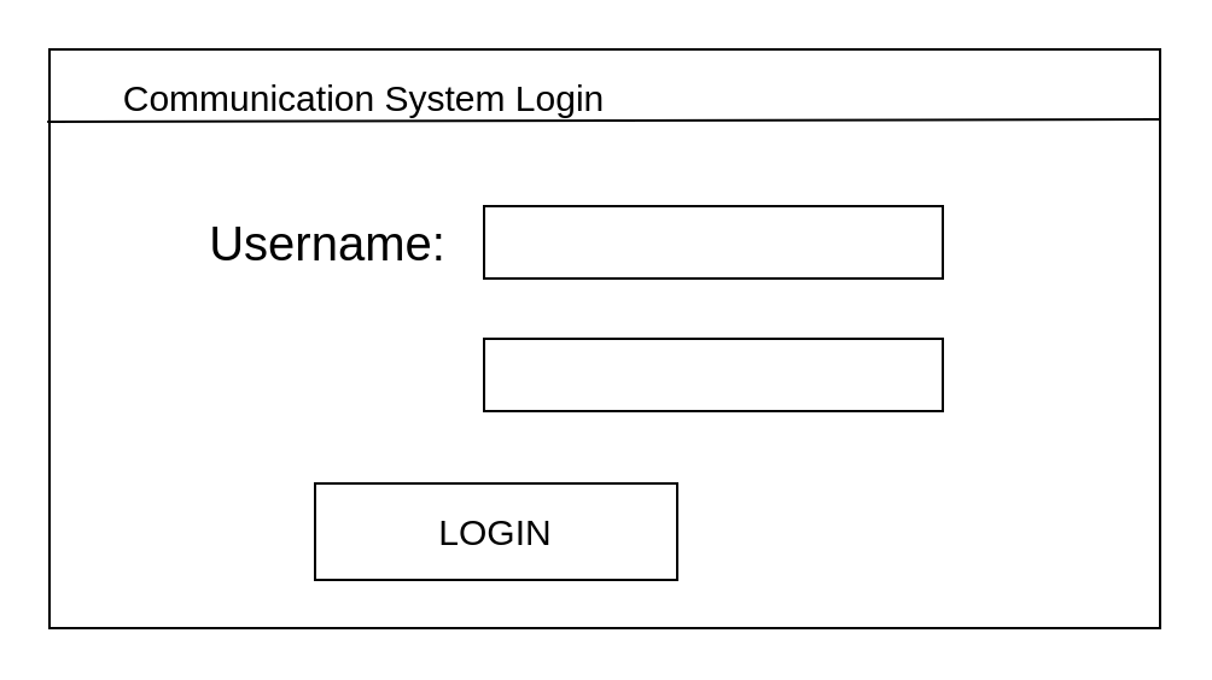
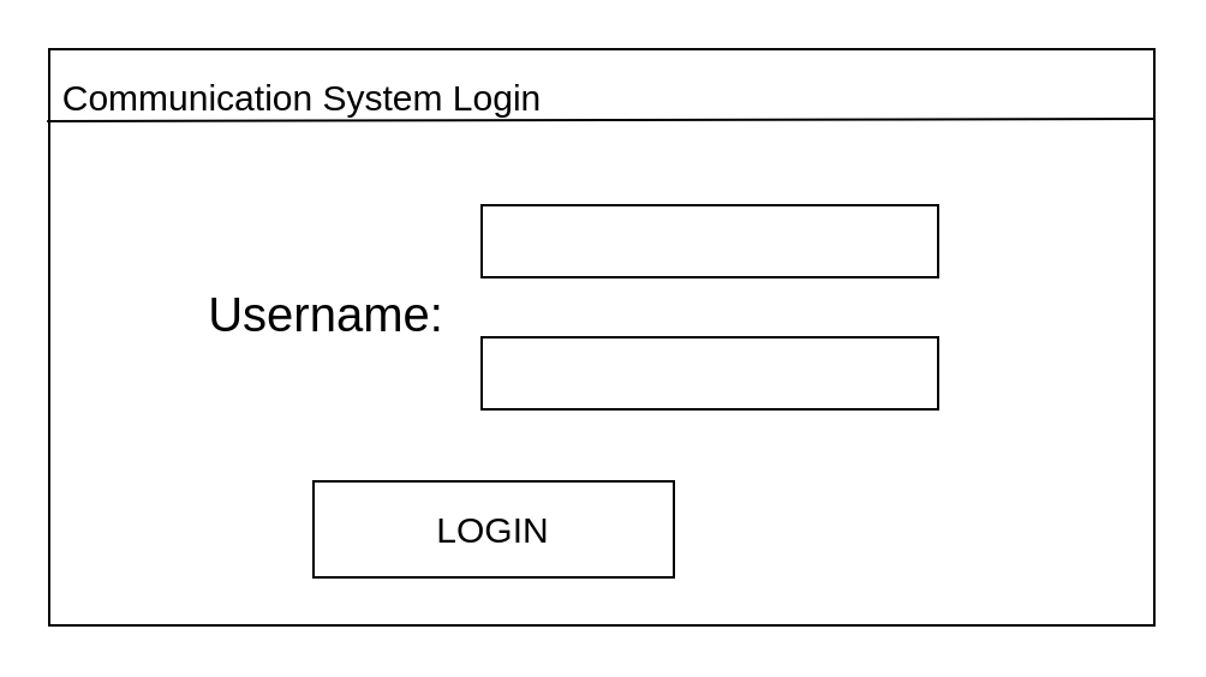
- <mxCell id="6" value="Communication System Login" style="text;html=1;align=center;verticalAlign=middle;resizable=0;points=[];autosize=1;strokeColor=none;fillColor=none;fontSize=15;" vertex="1" parent="1"><mxGeometry x="45" y="30" width="210" height="20" as="geometry" /></mxCell>
+ <mxCell id="6" value="Communication System Login" style="text;html=1;align=center;verticalAlign=middle;resizable=0;points=[];autosize=1;strokeColor=none;fillColor=none;fontSize=15;" vertex="1" parent="1"><mxGeometry x="20" y="30" width="210" height="20" as="geometry" /></mxCell>
- <mxCell id="3" value="Username:" style="text;html=1;align=center;verticalAlign=middle;resizable=0;points=[];autosize=1;strokeColor=none;fillColor=none;fontSize=20;" vertex="1" parent="1"><mxGeometry x="80" y="85" width="110" height="30" as="geometry" /></mxCell>
+ <mxCell id="3" value="Username:" style="text;html=1;align=center;verticalAlign=middle;resizable=0;points=[];autosize=1;strokeColor=none;fillColor=none;fontSize=20;" vertex="1" parent="1"><mxGeometry x="80" y="115" width="110" height="30" as="geometry" /></mxCell>
